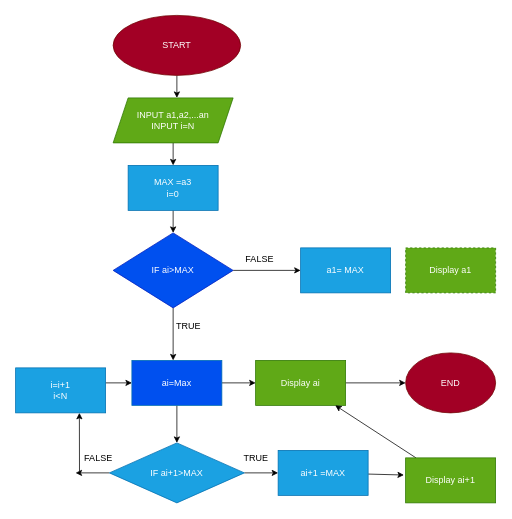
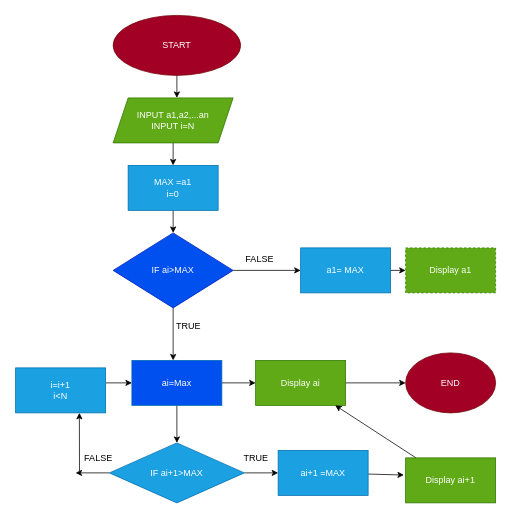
- <mxCell id="7" value="MAX =a3&lt;br&gt;i=0&lt;br&gt;" style="rounded=0;whiteSpace=wrap;html=1;fillColor=#1ba1e2;fontColor=#ffffff;strokeColor=#006EAF;" vertex="1" parent="1"><mxGeometry x="170" y="220" width="120" height="60" as="geometry" /></mxCell>
+ <mxCell id="7" value="MAX =a1&lt;br&gt;i=0&lt;br&gt;" style="rounded=0;whiteSpace=wrap;html=1;fillColor=#1ba1e2;fontColor=#ffffff;strokeColor=#006EAF;" vertex="1" parent="1"><mxGeometry x="170" y="220" width="120" height="60" as="geometry" /></mxCell>
+ <mxCell id="16" style="edgeStyle=none;html=1;entryX=0;entryY=0.5;entryDx=0;entryDy=0;" edge="1" parent="1" source="17" target="33"><mxGeometry relative="1" as="geometry"><mxPoint x="560" y="360" as="targetPoint" /></mxGeometry></mxCell>
